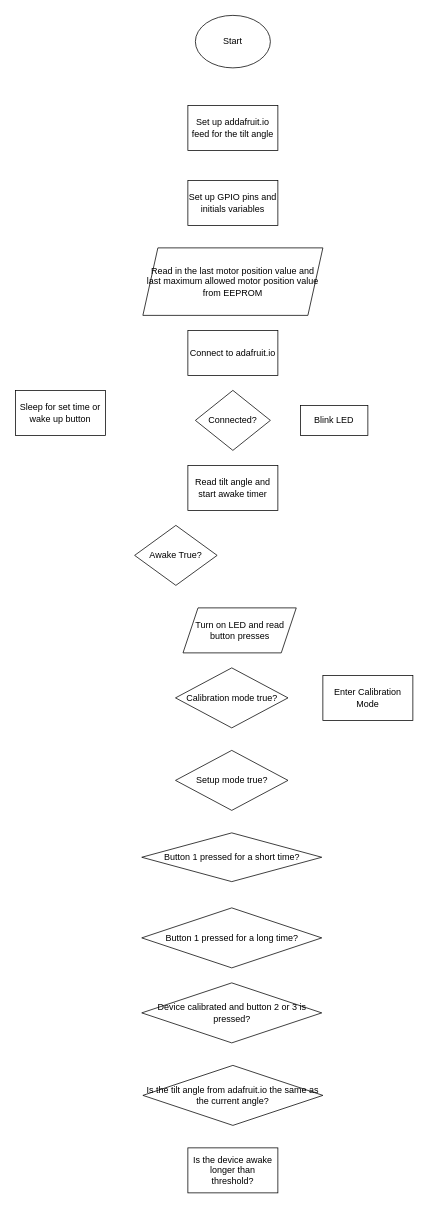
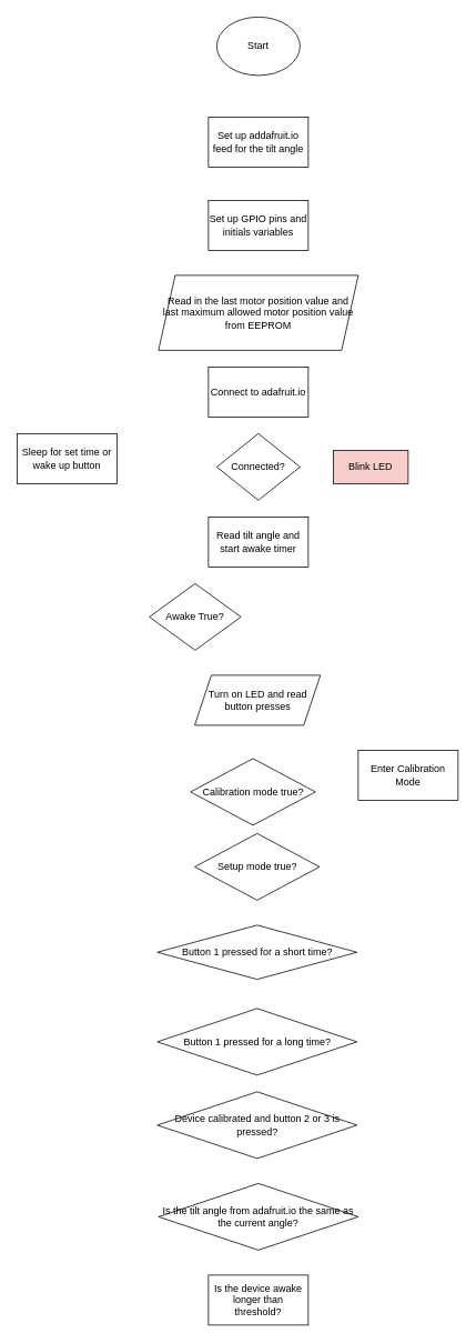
- <mxCell id="12" value="Blink LED" style="rounded=0;whiteSpace=wrap;html=1;" vertex="1" parent="1"><mxGeometry x="400" y="540" width="90" height="40" as="geometry" /></mxCell>
+ <mxCell id="12" value="Blink LED" style="rounded=0;whiteSpace=wrap;html=1;fillColor=#f8cecc;" vertex="1" parent="1"><mxGeometry x="400" y="540" width="90" height="40" as="geometry" /></mxCell>
- <mxCell id="10" value="Turn on LED and read button presses" style="shape=parallelogram;perimeter=parallelogramPerimeter;whiteSpace=wrap;html=1;fixedSize=1;" vertex="1" parent="1"><mxGeometry x="243.5" y="810" width="151" height="60" as="geometry" /></mxCell>
+ <mxCell id="10" value="Turn on LED and read button presses" style="shape=parallelogram;perimeter=parallelogramPerimeter;whiteSpace=wrap;html=1;fixedSize=1;" vertex="1" parent="1"><mxGeometry x="233.5" y="810" width="151" height="60" as="geometry" /></mxCell>
- <mxCell id="11" value="Calibration mode true?" style="rhombus;whiteSpace=wrap;html=1;" vertex="1" parent="1"><mxGeometry x="233.5" y="890" width="150" height="80" as="geometry" /></mxCell>
+ <mxCell id="11" value="Calibration mode true?" style="rhombus;whiteSpace=wrap;html=1;" vertex="1" parent="1"><mxGeometry x="228.5" y="910" width="150" height="80" as="geometry" /></mxCell>
